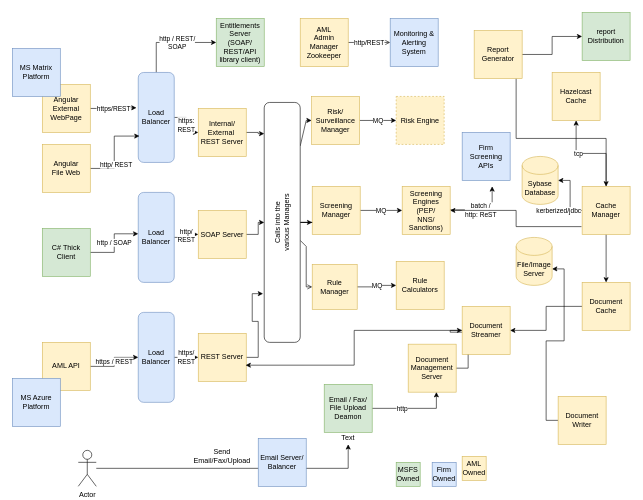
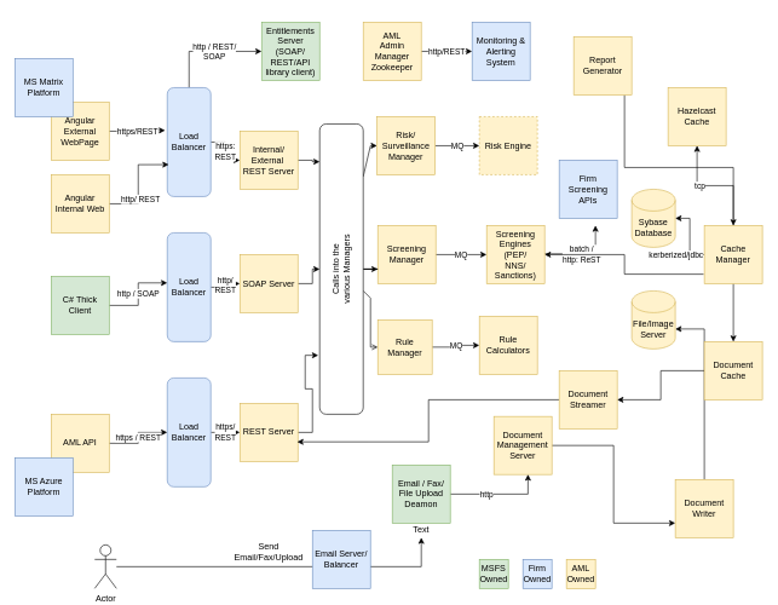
- <mxCell id="79" value="report Distribution" style="whiteSpace=wrap;html=1;aspect=fixed;fillColor=#d5e8d4;strokeColor=#82b366;" vertex="1" parent="1"><mxGeometry x="970" y="20" width="80" height="80" as="geometry" /></mxCell>
- <mxCell id="40" value="http/REST" style="edgeStyle=orthogonalEdgeStyle;rounded=0;orthogonalLoop=1;jettySize=auto;html=1;endArrow=open;" edge="1" parent="1" source="41" target="51"><mxGeometry relative="1" as="geometry" /></mxCell>
+ <mxCell id="40" value="http/REST" style="edgeStyle=orthogonalEdgeStyle;rounded=0;orthogonalLoop=1;jettySize=auto;html=1;" edge="1" parent="1" source="41" target="51"><mxGeometry relative="1" as="geometry" /></mxCell>
- <mxCell id="76" value="" style="edgeStyle=orthogonalEdgeStyle;rounded=0;orthogonalLoop=1;jettySize=auto;html=1;" edge="1" parent="1" source="78" target="79"><mxGeometry relative="1" as="geometry" /></mxCell>
- <mxCell id="8" value="Angular&lt;br&gt;File Web" style="whiteSpace=wrap;html=1;aspect=fixed;fillColor=#fff2cc;strokeColor=#d6b656;" parent="1" vertex="1"><mxGeometry x="70" y="240" width="80" height="80" as="geometry" /></mxCell>
+ <mxCell id="8" value="Angular&lt;br&gt;Internal Web" style="whiteSpace=wrap;html=1;aspect=fixed;fillColor=#fff2cc;strokeColor=#d6b656;" parent="1" vertex="1"><mxGeometry x="70" y="240" width="80" height="80" as="geometry" /></mxCell>
- <mxCell id="43" value="File/Image Server" style="shape=cylinder3;whiteSpace=wrap;html=1;boundedLbl=1;backgroundOutline=1;size=15;fillColor=#fff2cc;strokeColor=#d6b656;" vertex="1" parent="1"><mxGeometry x="860" y="395" width="60" height="80" as="geometry" /></mxCell>
+ <mxCell id="43" value="File/Image Server" style="shape=cylinder3;whiteSpace=wrap;html=1;boundedLbl=1;backgroundOutline=1;size=15;fillColor=#fff2cc;strokeColor=#d6b656;" vertex="1" parent="1"><mxGeometry x="870" y="400" width="60" height="80" as="geometry" /></mxCell>
- <mxCell id="31" style="edgeStyle=orthogonalEdgeStyle;rounded=0;orthogonalLoop=1;jettySize=auto;html=1;" edge="1" parent="1" source="32" target="34"><mxGeometry relative="1" as="geometry" /></mxCell>
+ <mxCell id="31" style="edgeStyle=orthogonalEdgeStyle;rounded=0;orthogonalLoop=1;jettySize=auto;html=1;entryX=0;entryY=0.75;entryDx=0;entryDy=0;" edge="1" parent="1" source="32" target="36"><mxGeometry relative="1" as="geometry" /></mxCell>
- <mxCell id="70" value="AML Owned" style="whiteSpace=wrap;html=1;aspect=fixed;fillColor=#fff2cc;strokeColor=#d6b656;" vertex="1" parent="1"><mxGeometry x="770" y="760" width="40" height="40" as="geometry" /></mxCell>
+ <mxCell id="70" value="AML Owned" style="whiteSpace=wrap;html=1;aspect=fixed;fillColor=#fff2cc;strokeColor=#d6b656;" vertex="1" parent="1"><mxGeometry x="780" y="770" width="40" height="40" as="geometry" /></mxCell>
